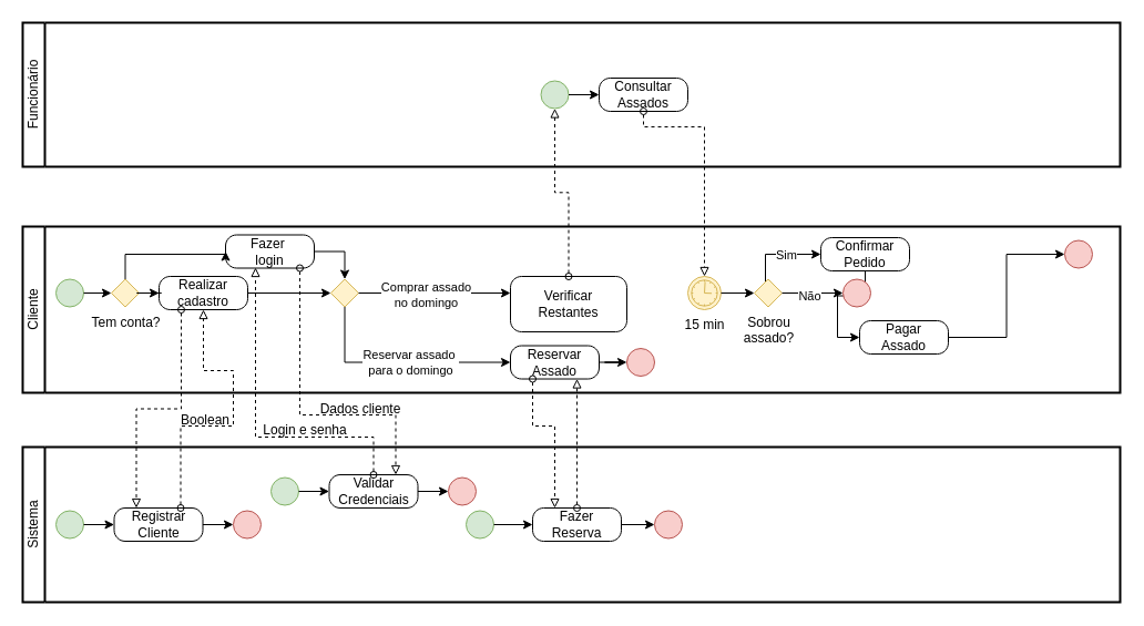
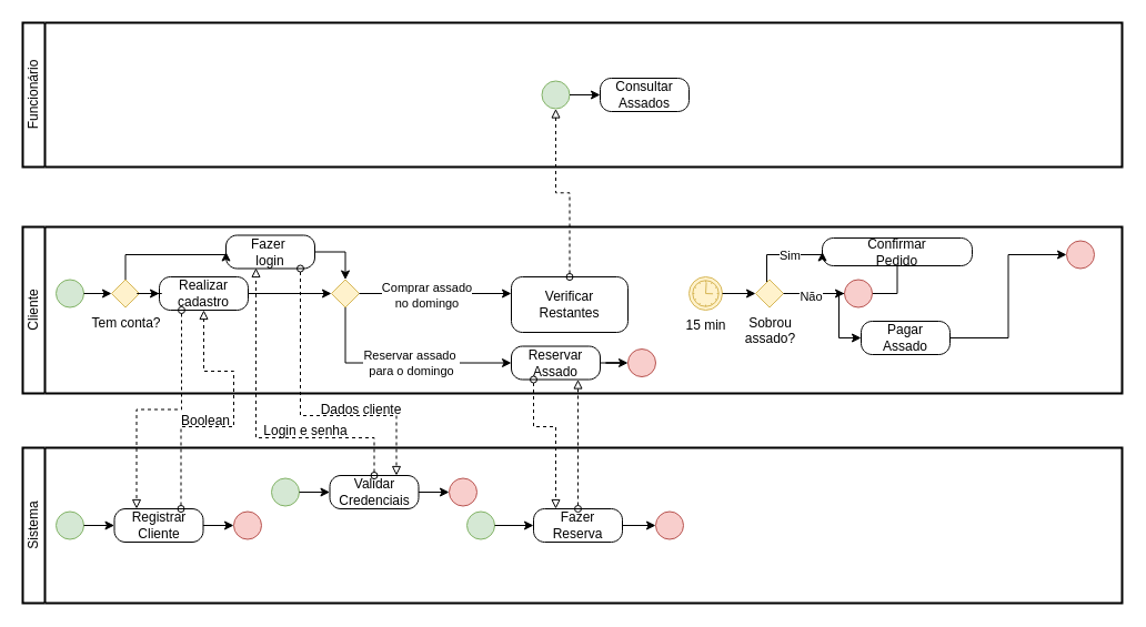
- <mxCell id="54" style="edgeStyle=orthogonalEdgeStyle;rounded=0;orthogonalLoop=1;jettySize=auto;html=1;entryX=0.5;entryY=0;entryDx=0;entryDy=0;entryPerimeter=0;dashed=1;startArrow=oval;startFill=0;endArrow=block;endFill=0;" edge="1" parent="1" source="34" target="19"><mxGeometry relative="1" as="geometry"><Array as="points"><mxPoint x="635" y="114" /></Array></mxGeometry></mxCell>
- <mxCell id="20" value="Confirmar&lt;div&gt;Pedido&lt;/div&gt;" style="points=[[0.25,0,0],[0.5,0,0],[0.75,0,0],[1,0.25,0],[1,0.5,0],[1,0.75,0],[0.75,1,0],[0.5,1,0],[0.25,1,0],[0,0.75,0],[0,0.5,0],[0,0.25,0]];shape=mxgraph.bpmn.task;whiteSpace=wrap;rectStyle=rounded;size=10;html=1;container=1;expand=0;collapsible=0;taskMarker=abstract;" vertex="1" parent="2"><mxGeometry x="720" y="10" width="80" height="30" as="geometry" /></mxCell>
+ <mxCell id="20" value="Confirmar&lt;div&gt;Pedido&lt;/div&gt;" style="points=[[0.25,0,0],[0.5,0,0],[0.75,0,0],[1,0.25,0],[1,0.5,0],[1,0.75,0],[0.75,1,0],[0.5,1,0],[0.25,1,0],[0,0.75,0],[0,0.5,0],[0,0.25,0]];shape=mxgraph.bpmn.task;whiteSpace=wrap;rectStyle=rounded;size=10;html=1;container=1;expand=0;collapsible=0;taskMarker=abstract;" vertex="1" parent="2"><mxGeometry x="720" y="10" width="135" height="25" as="geometry" /></mxCell>
